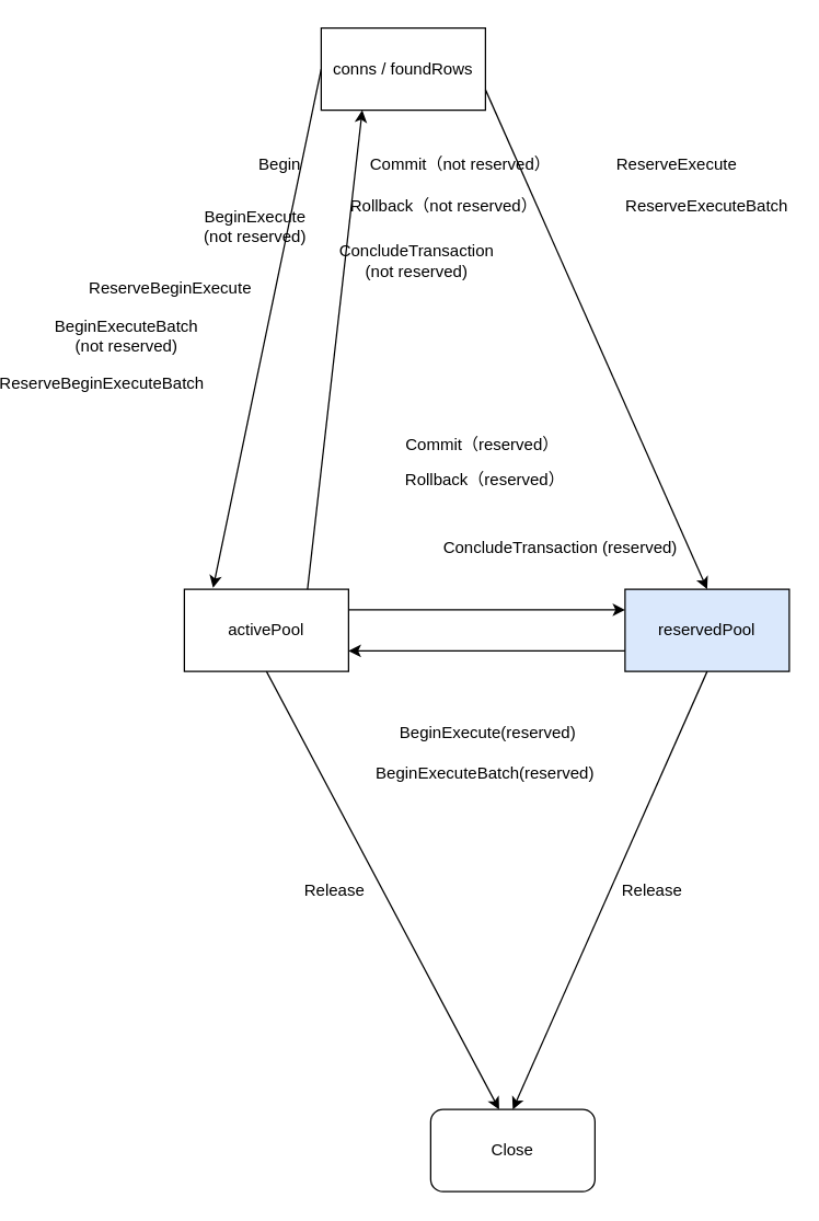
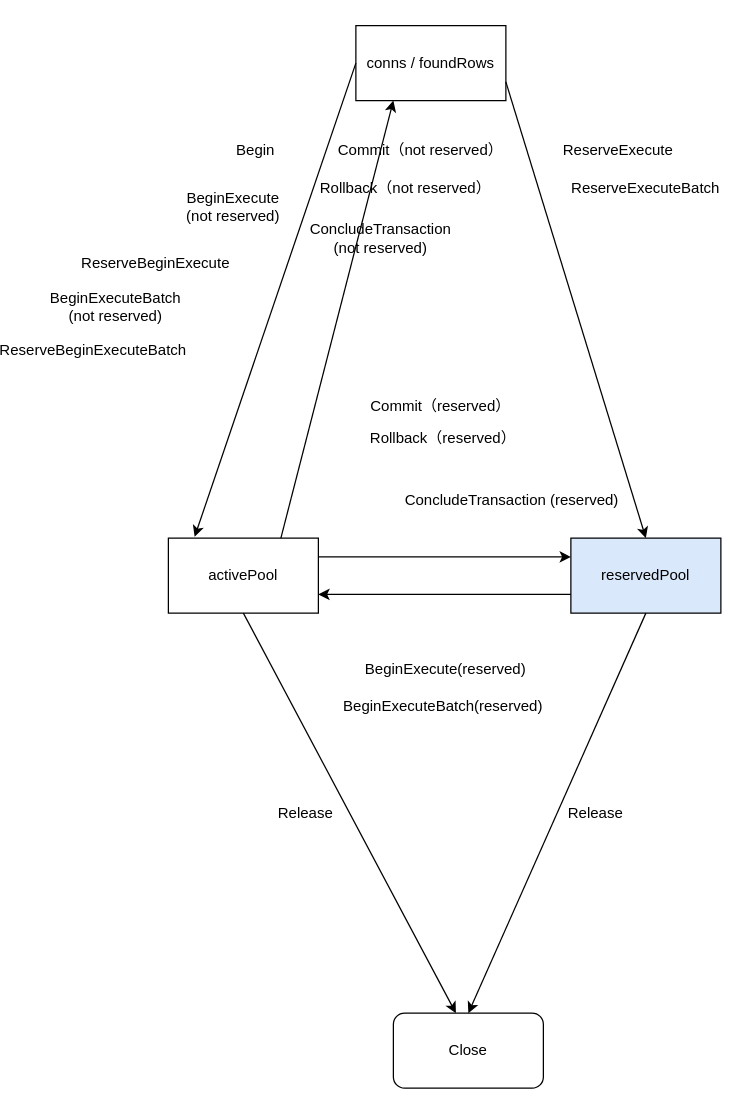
- <mxCell id="2" value="conns / foundRows" style="rounded=0;whiteSpace=wrap;html=1;" parent="1" vertex="1"><mxGeometry x="230" y="20" width="120" height="60" as="geometry" /></mxCell>
+ <mxCell id="2" value="conns / foundRows" style="rounded=0;whiteSpace=wrap;html=1;" parent="1" vertex="1"><mxGeometry x="280" y="20" width="120" height="60" as="geometry" /></mxCell>
